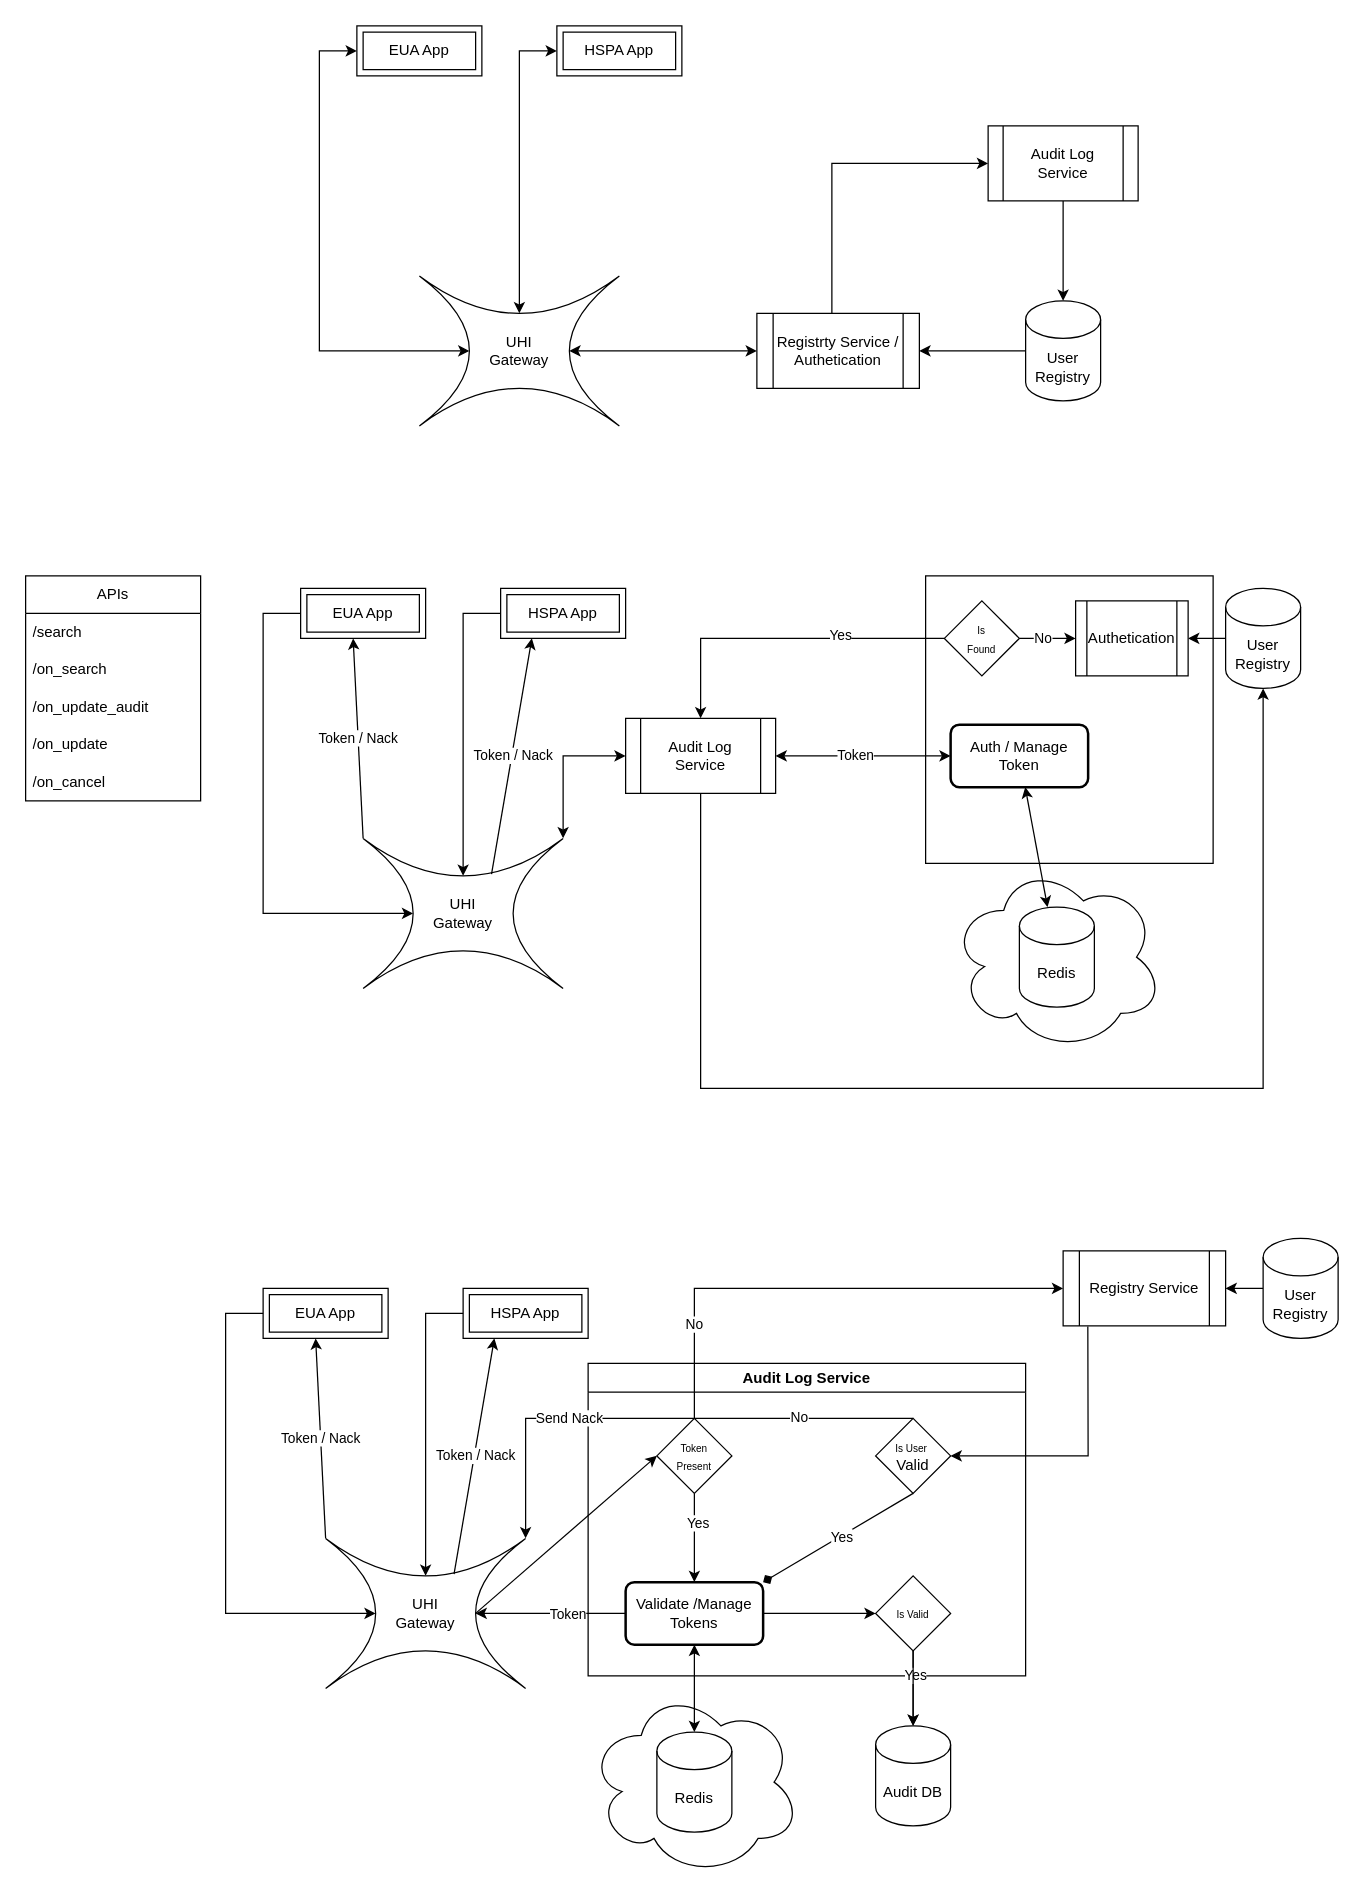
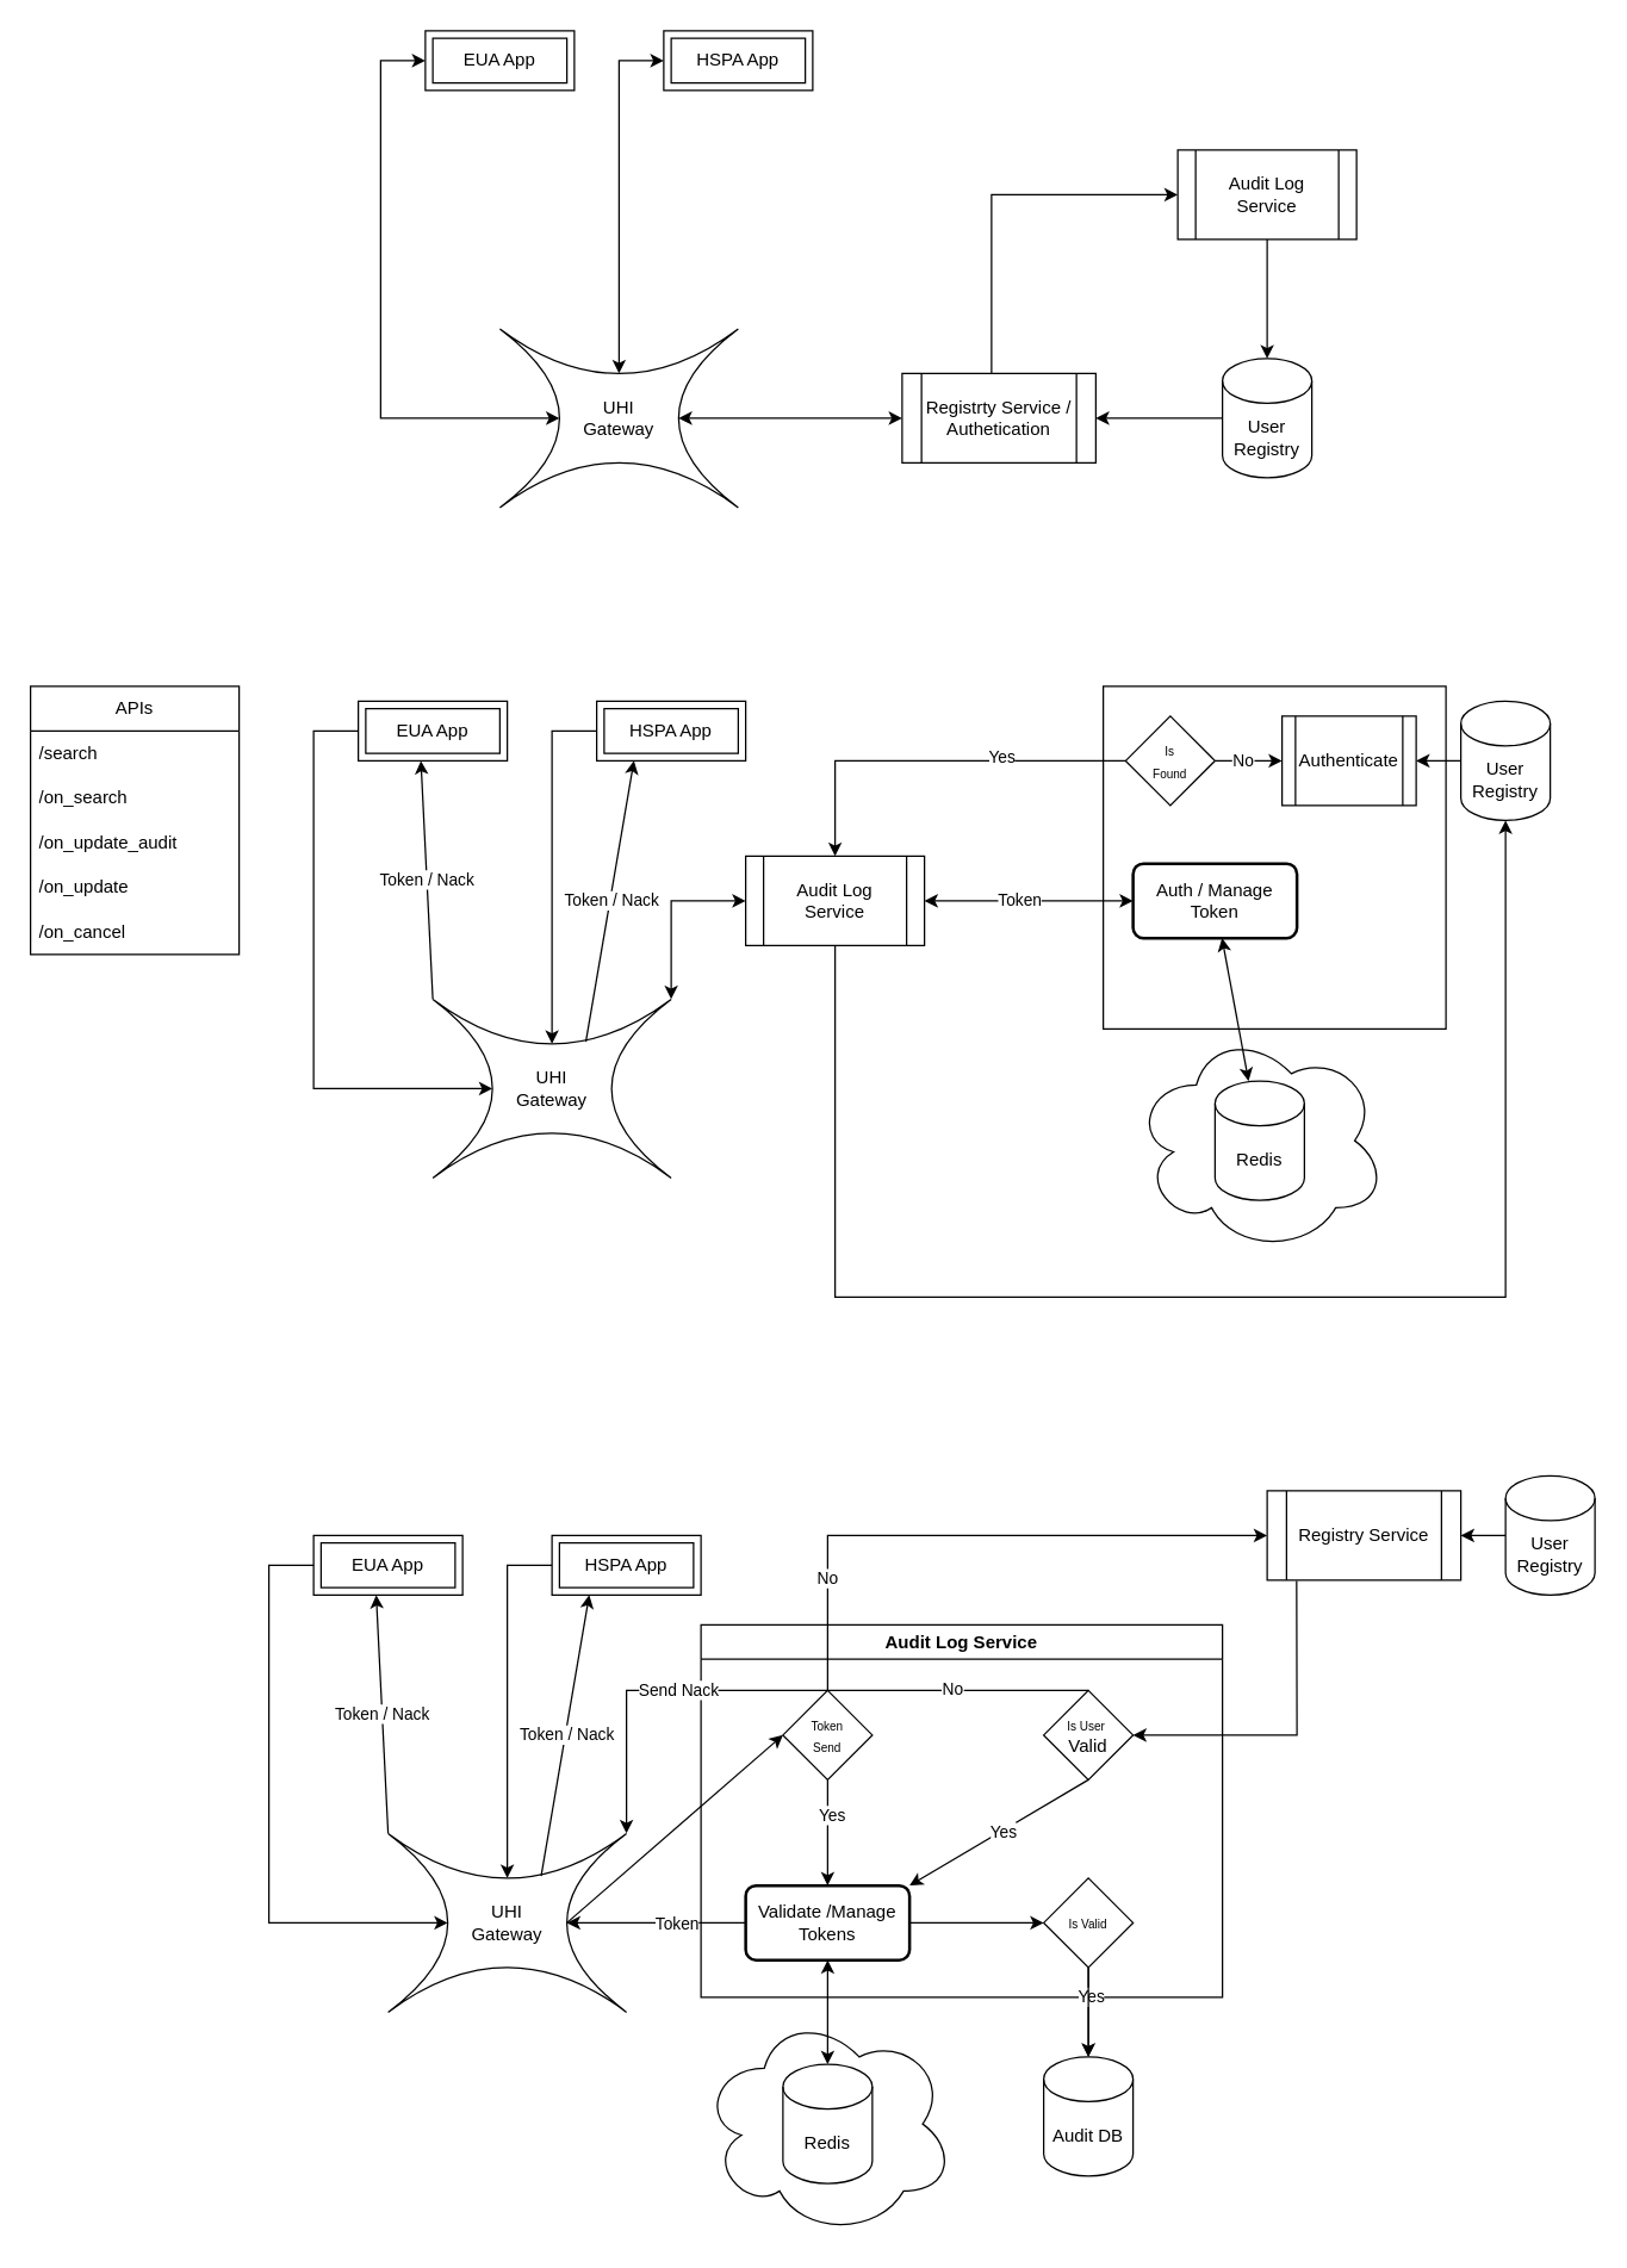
- <mxCell id="12" value="Authetication" style="shape=process;whiteSpace=wrap;html=1;backgroundOutline=1;" vertex="1" parent="1"><mxGeometry x="860" y="480" width="90" height="60" as="geometry" /></mxCell>
+ <mxCell id="12" value="Authenticate" style="shape=process;whiteSpace=wrap;html=1;backgroundOutline=1;" vertex="1" parent="1"><mxGeometry x="860" y="480" width="90" height="60" as="geometry" /></mxCell>
- <mxCell id="63" value="&lt;span style=&quot;font-size: 8px;&quot;&gt;Token &lt;br&gt;Present&lt;/span&gt;" style="rhombus;whiteSpace=wrap;html=1;" vertex="1" parent="62"><mxGeometry x="55" y="44" width="60" height="60" as="geometry" /></mxCell>
+ <mxCell id="63" value="&lt;span style=&quot;font-size: 8px;&quot;&gt;Token &lt;br&gt;Send&lt;/span&gt;" style="rhombus;whiteSpace=wrap;html=1;" vertex="1" parent="62"><mxGeometry x="55" y="44" width="60" height="60" as="geometry" /></mxCell>
- <mxCell id="70" value="" style="endArrow=diamond;html=1;rounded=0;entryX=1;entryY=0;entryDx=0;entryDy=0;exitX=0.5;exitY=1;exitDx=0;exitDy=0;" edge="1" parent="62" source="69" target="64"><mxGeometry width="50" height="50" relative="1" as="geometry"><mxPoint x="140" y="104" as="sourcePoint" /><mxPoint x="190" y="54" as="targetPoint" /></mxGeometry></mxCell>
+ <mxCell id="70" value="" style="endArrow=classic;html=1;rounded=0;entryX=1;entryY=0;entryDx=0;entryDy=0;exitX=0.5;exitY=1;exitDx=0;exitDy=0;" edge="1" parent="62" source="69" target="64"><mxGeometry width="50" height="50" relative="1" as="geometry"><mxPoint x="140" y="104" as="sourcePoint" /><mxPoint x="190" y="54" as="targetPoint" /></mxGeometry></mxCell>
